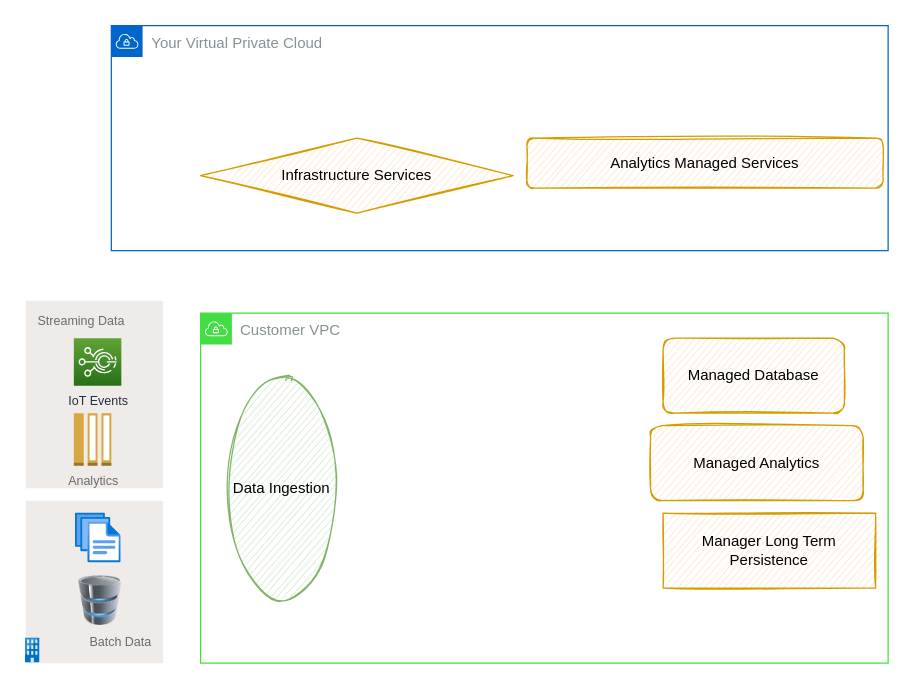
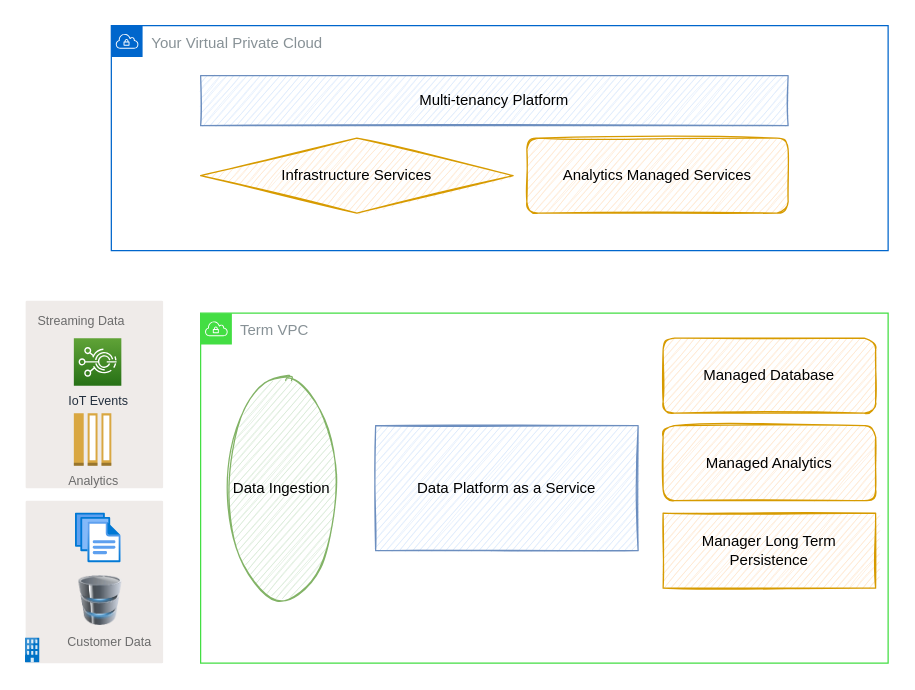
+ <mxCell id="3" value="Multi-tenancy Platform" style="rounded=0;whiteSpace=wrap;html=1;sketch=1;fillColor=#dae8fc;strokeColor=#6c8ebf;" parent="1" vertex="1"><mxGeometry x="160" y="60" width="470" height="40" as="geometry" /></mxCell>
- <mxCell id="15" value="Analytics Managed Services" style="rounded=1;whiteSpace=wrap;html=1;sketch=1;fillColor=#ffe6cc;strokeColor=#d79b00;" vertex="1" parent="1"><mxGeometry x="421" y="110" width="285" height="40" as="geometry" /></mxCell>
+ <mxCell id="15" value="Analytics Managed Services" style="rounded=1;whiteSpace=wrap;html=1;sketch=1;fillColor=#ffe6cc;strokeColor=#d79b00;" vertex="1" parent="1"><mxGeometry x="421" y="110" width="209" height="60" as="geometry" /></mxCell>
- <mxCell id="4" value="Customer VPC" style="sketch=0;outlineConnect=0;gradientColor=none;html=1;whiteSpace=wrap;fontSize=12;fontStyle=0;shape=mxgraph.aws4.group;grIcon=mxgraph.aws4.group_vpc;strokeColor=#43DE43;fillColor=none;verticalAlign=top;align=left;spacingLeft=30;fontColor=#879196;dashed=0;" parent="1" vertex="1"><mxGeometry x="160" y="250" width="550" height="280" as="geometry" /></mxCell>
+ <mxCell id="4" value="Term VPC" style="sketch=0;outlineConnect=0;gradientColor=none;html=1;whiteSpace=wrap;fontSize=12;fontStyle=0;shape=mxgraph.aws4.group;grIcon=mxgraph.aws4.group_vpc;strokeColor=#43DE43;fillColor=none;verticalAlign=top;align=left;spacingLeft=30;fontColor=#879196;dashed=0;" parent="1" vertex="1"><mxGeometry x="160" y="250" width="550" height="280" as="geometry" /></mxCell>
- <mxCell id="17" value="Managed Database" style="rounded=1;whiteSpace=wrap;html=1;sketch=1;fillColor=#ffe6cc;strokeColor=#d79b00;" vertex="1" parent="1"><mxGeometry x="530" y="270" width="145" height="60" as="geometry" /></mxCell>
+ <mxCell id="17" value="Managed Database" style="rounded=1;whiteSpace=wrap;html=1;sketch=1;fillColor=#ffe6cc;strokeColor=#d79b00;" vertex="1" parent="1"><mxGeometry x="530" y="270" width="170" height="60" as="geometry" /></mxCell>
- <mxCell id="18" value="Managed Analytics" style="rounded=1;whiteSpace=wrap;html=1;sketch=1;fillColor=#ffe6cc;strokeColor=#d79b00;" vertex="1" parent="1"><mxGeometry x="520" y="340" width="170" height="60" as="geometry" /></mxCell>
+ <mxCell id="18" value="Managed Analytics" style="rounded=1;whiteSpace=wrap;html=1;sketch=1;fillColor=#ffe6cc;strokeColor=#d79b00;" vertex="1" parent="1"><mxGeometry x="530" y="340" width="170" height="60" as="geometry" /></mxCell>
+ <mxCell id="5" value="Data Platform as a Service" style="rounded=0;whiteSpace=wrap;html=1;sketch=1;fillColor=#dae8fc;strokeColor=#6c8ebf;" parent="1" vertex="1"><mxGeometry x="300" y="340" width="210" height="100" as="geometry" /></mxCell>
- <mxCell id="6" value="&lt;font color=&quot;#6b6b6b&quot; style=&quot;font-size: 10px;&quot;&gt;Batch Data&lt;/font&gt;" style="sketch=0;points=[[0,0,0],[0.25,0,0],[0.5,0,0],[0.75,0,0],[1,0,0],[1,0.25,0],[1,0.5,0],[1,0.75,0],[1,1,0],[0.75,1,0],[0.5,1,0],[0.25,1,0],[0,1,0],[0,0.75,0],[0,0.5,0],[0,0.25,0]];rounded=1;absoluteArcSize=1;arcSize=2;html=1;strokeColor=none;gradientColor=none;shadow=0;dashed=0;fontSize=10;fontColor=#9E9E9E;align=right;verticalAlign=bottom;spacing=10;spacingTop=-4;fillColor=#EFEBE9;" parent="1" vertex="1"><mxGeometry x="20" y="400" width="110" height="130" as="geometry" /></mxCell>
+ <mxCell id="6" value="&lt;font color=&quot;#6b6b6b&quot; style=&quot;font-size: 10px;&quot;&gt;Customer Data&lt;/font&gt;" style="sketch=0;points=[[0,0,0],[0.25,0,0],[0.5,0,0],[0.75,0,0],[1,0,0],[1,0.25,0],[1,0.5,0],[1,0.75,0],[1,1,0],[0.75,1,0],[0.5,1,0],[0.25,1,0],[0,1,0],[0,0.75,0],[0,0.5,0],[0,0.25,0]];rounded=1;absoluteArcSize=1;arcSize=2;html=1;strokeColor=none;gradientColor=none;shadow=0;dashed=0;fontSize=10;fontColor=#9E9E9E;align=right;verticalAlign=bottom;spacing=10;spacingTop=-4;fillColor=#EFEBE9;" parent="1" vertex="1"><mxGeometry x="20" y="400" width="110" height="130" as="geometry" /></mxCell>
